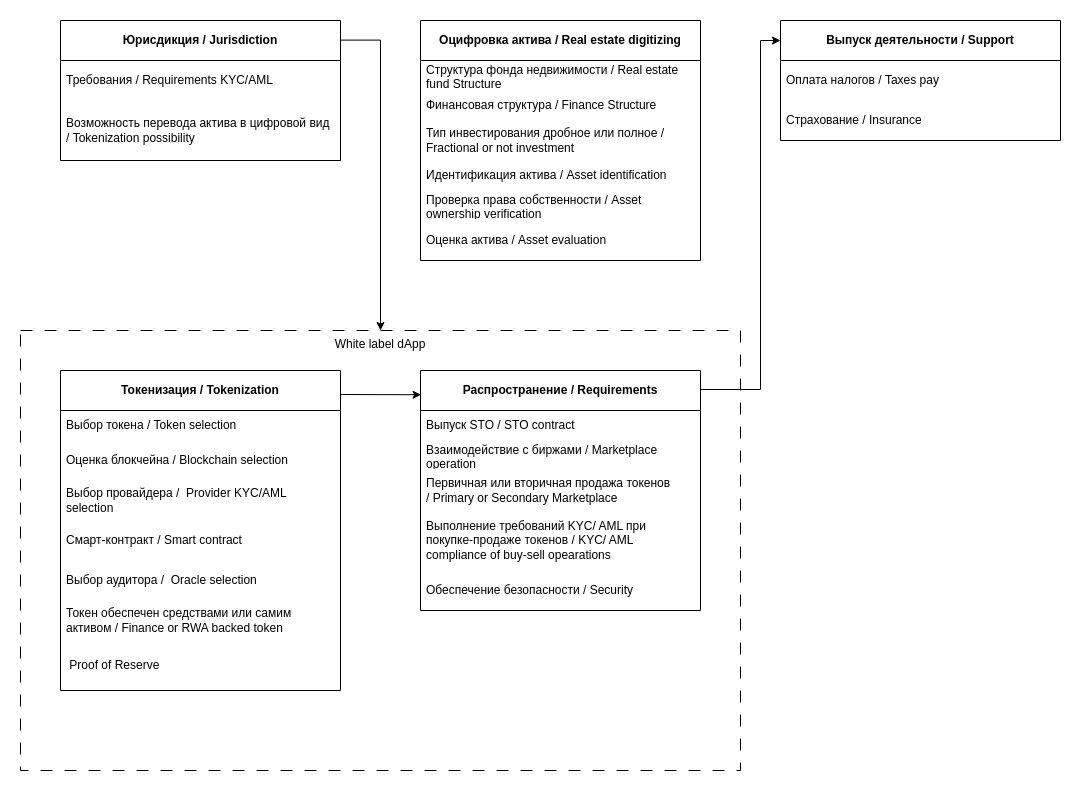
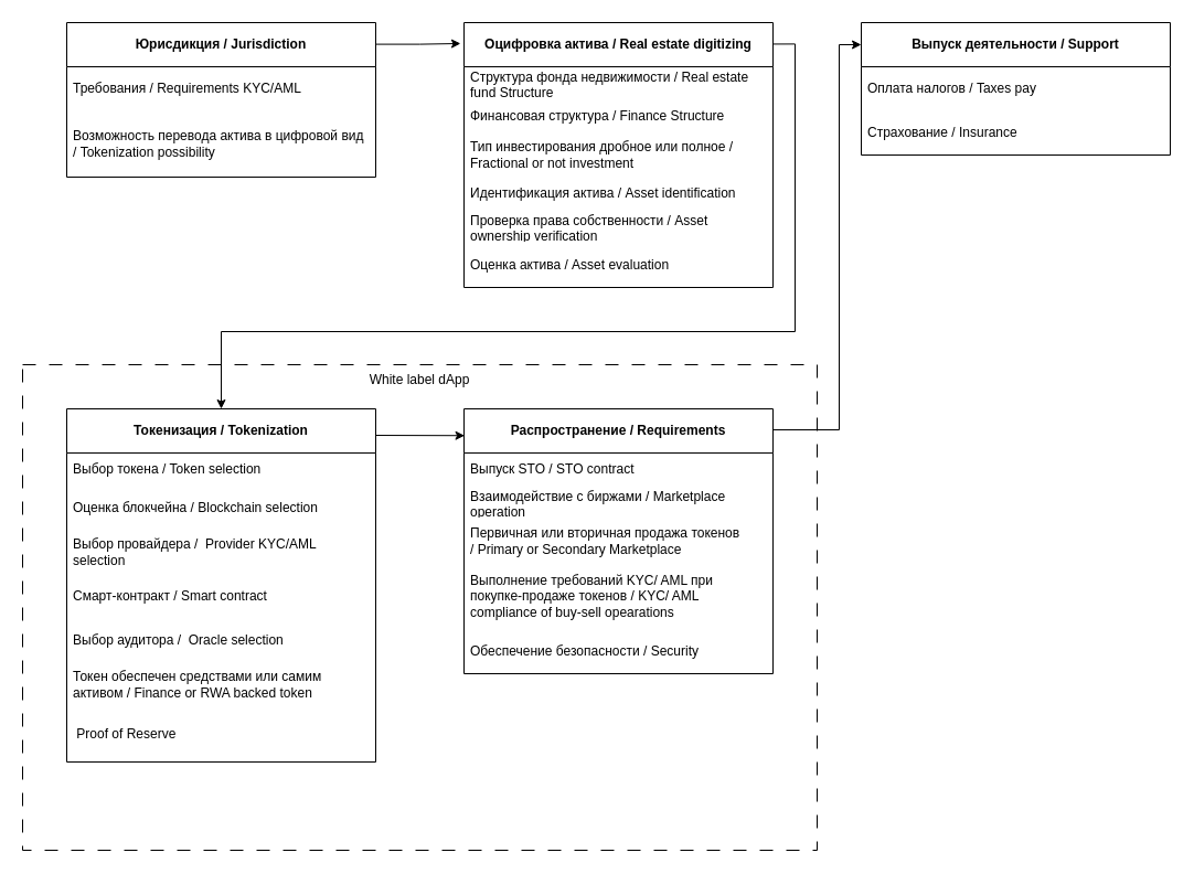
- <mxCell id="30" style="edgeStyle=orthogonalEdgeStyle;rounded=0;orthogonalLoop=1;jettySize=auto;html=1;exitX=1;exitY=0.14;exitDx=0;exitDy=0;exitPerimeter=0;" edge="1" parent="1" source="27" target="2"><mxGeometry relative="1" as="geometry" /></mxCell>
+ <mxCell id="30" style="edgeStyle=orthogonalEdgeStyle;rounded=0;orthogonalLoop=1;jettySize=auto;html=1;exitX=1;exitY=0.14;exitDx=0;exitDy=0;entryX=-0.011;entryY=0.079;entryDx=0;entryDy=0;entryPerimeter=0;exitPerimeter=0;" edge="1" parent="1" source="27" target="17"><mxGeometry relative="1" as="geometry" /></mxCell>
+ <mxCell id="31" style="edgeStyle=orthogonalEdgeStyle;rounded=0;orthogonalLoop=1;jettySize=auto;html=1;entryX=0.5;entryY=0;entryDx=0;entryDy=0;exitX=1.001;exitY=0.081;exitDx=0;exitDy=0;exitPerimeter=0;" edge="1" parent="1" source="17" target="9"><mxGeometry relative="1" as="geometry"><mxPoint x="710" y="60" as="sourcePoint" /><Array as="points"><mxPoint x="720" y="40" /><mxPoint x="720" y="300" /><mxPoint x="200" y="300" /></Array></mxGeometry></mxCell>
